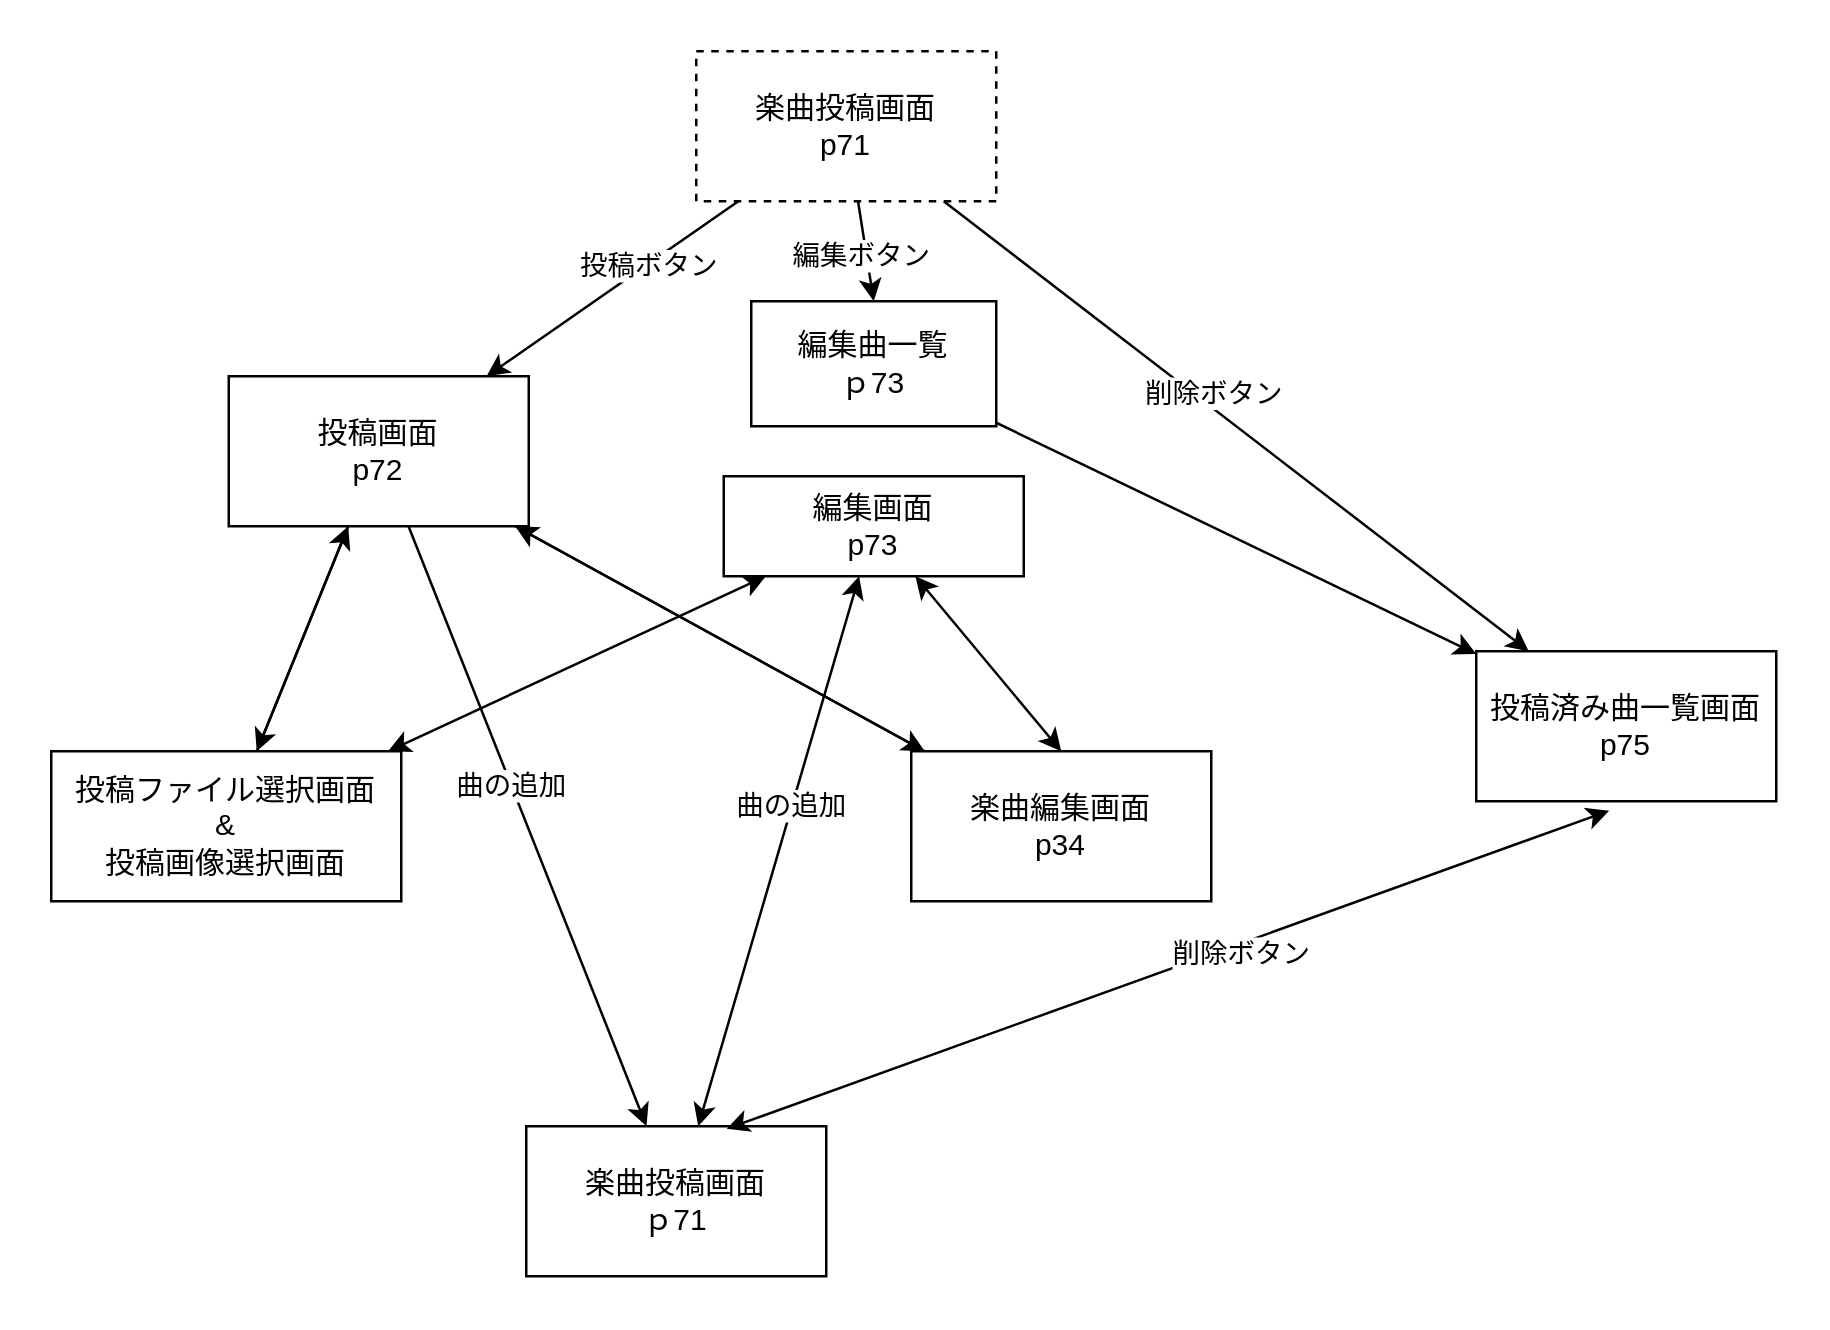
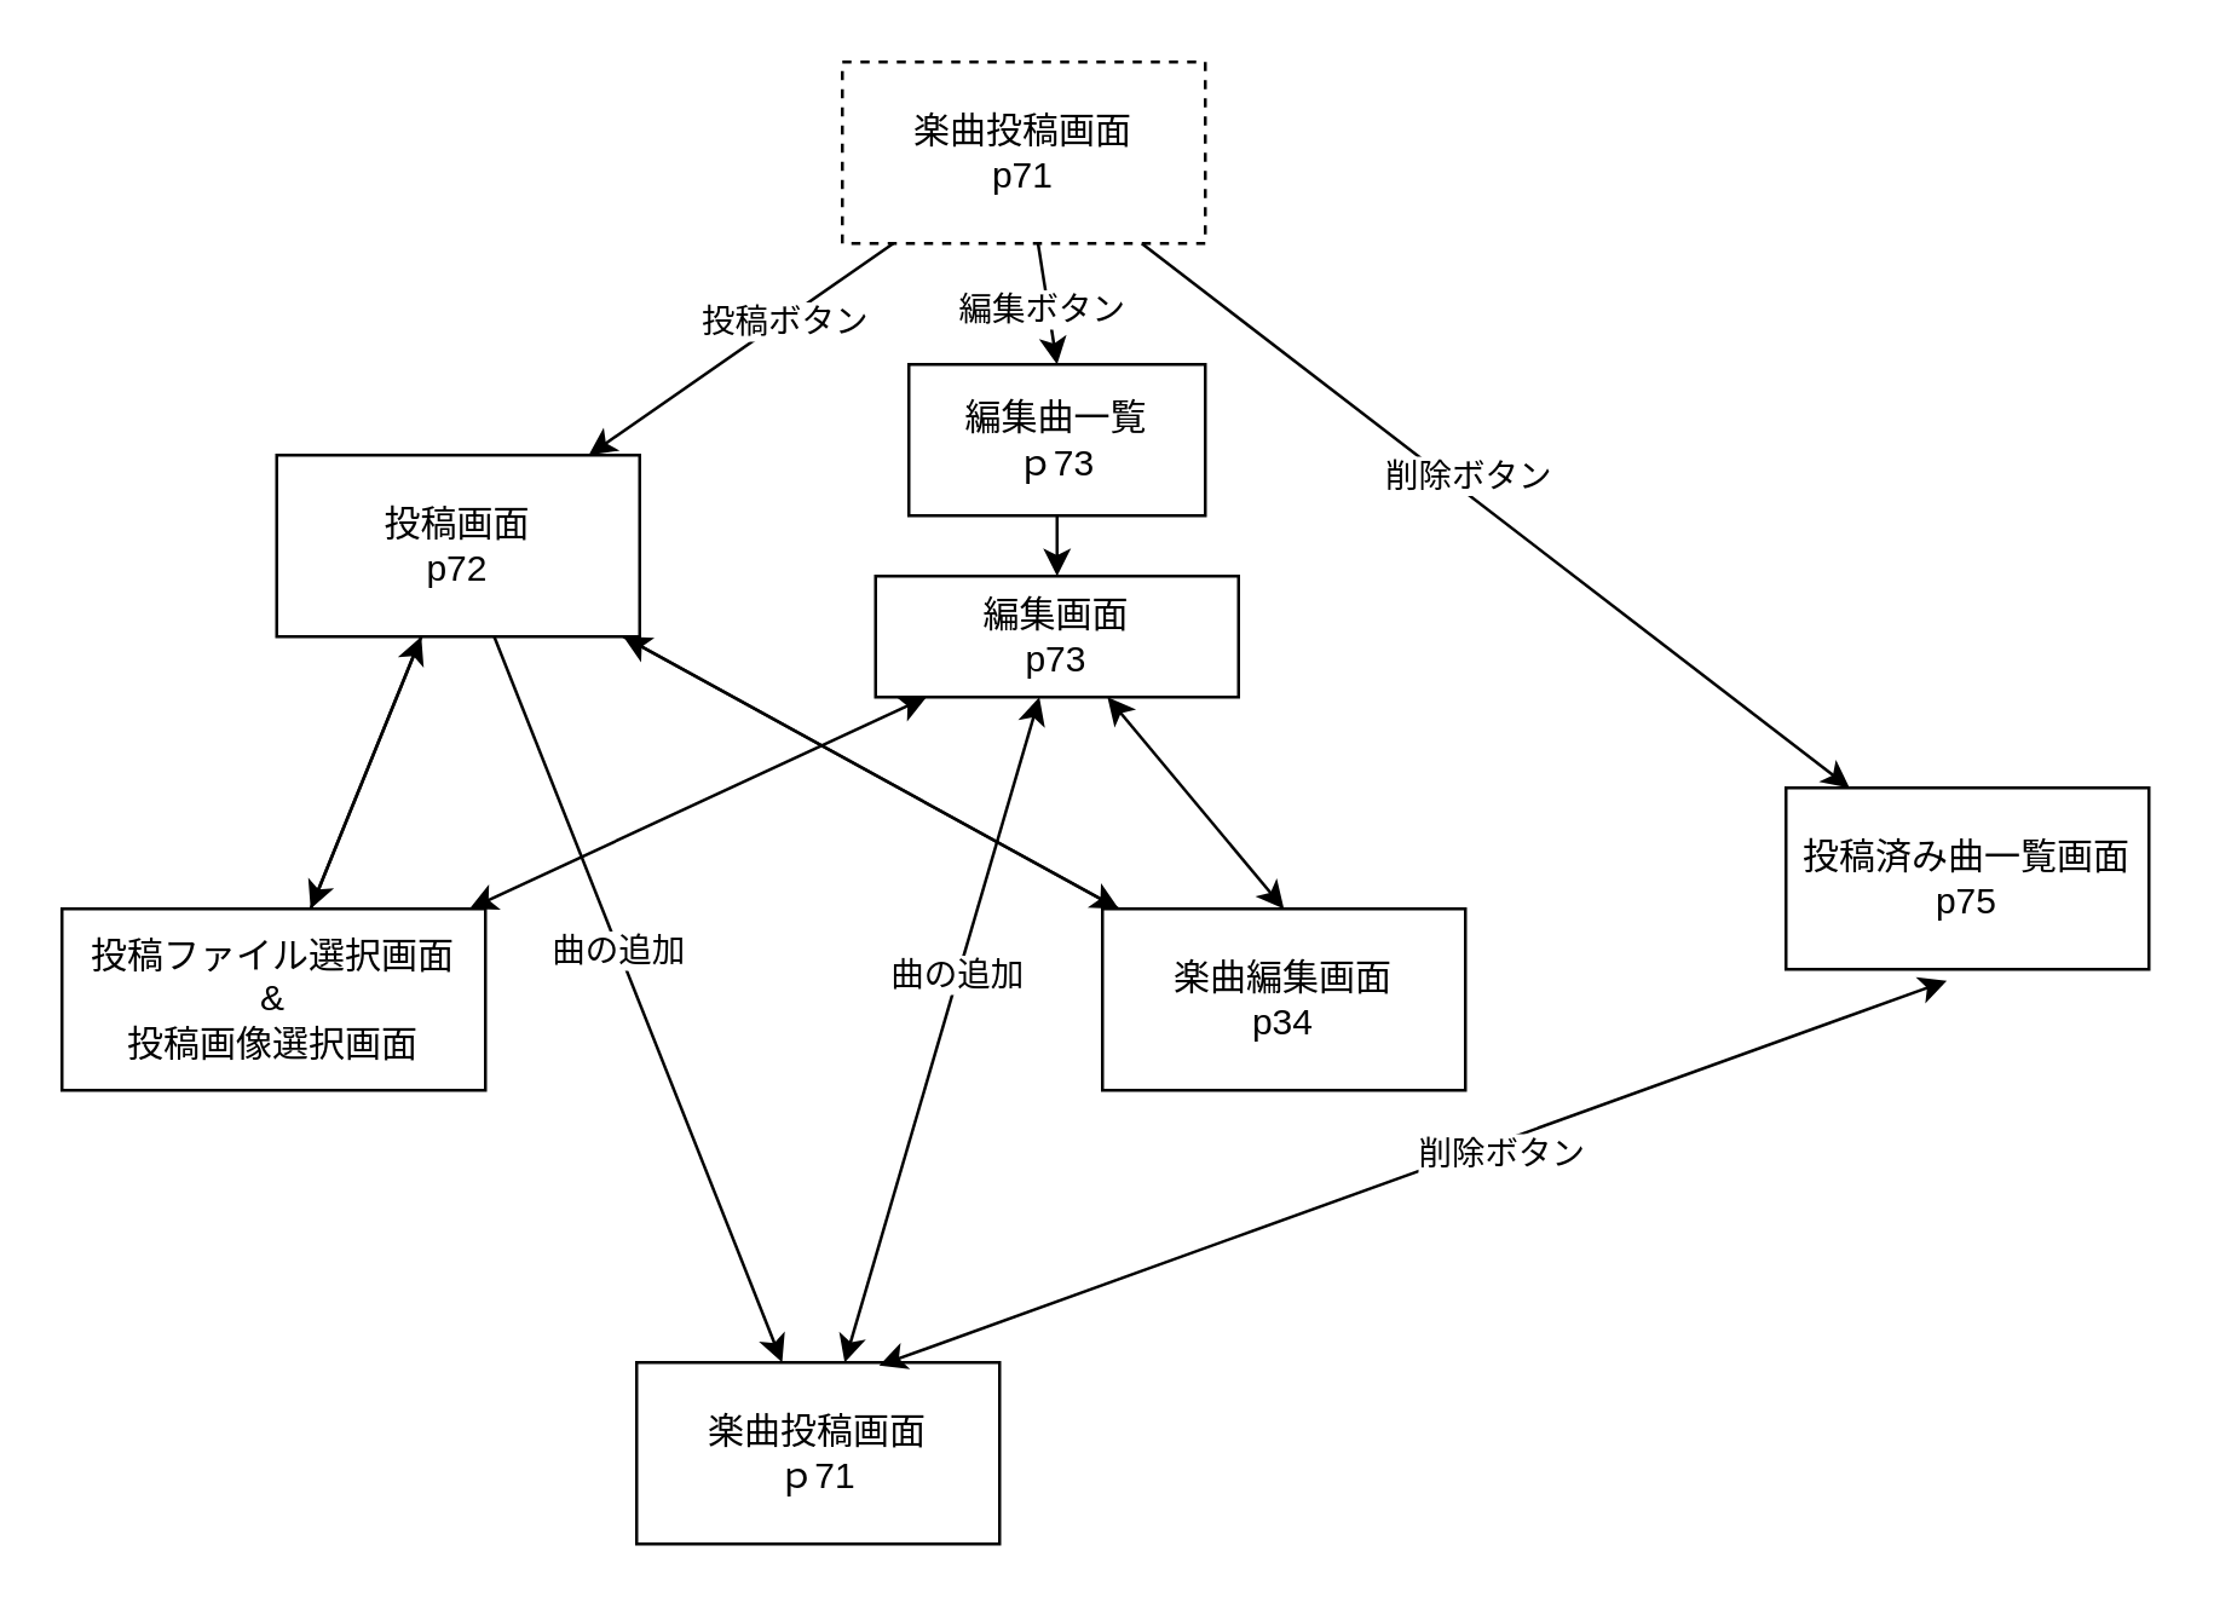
- <mxCell id="27" style="rounded=0;orthogonalLoop=1;jettySize=auto;html=1;" parent="1" source="28" target="14" edge="1"><mxGeometry relative="1" as="geometry" /></mxCell>
+ <mxCell id="27" style="rounded=0;orthogonalLoop=1;jettySize=auto;html=1;entryX=0.5;entryY=0;entryDx=0;entryDy=0;" parent="1" source="28" target="19" edge="1"><mxGeometry relative="1" as="geometry" /></mxCell>
